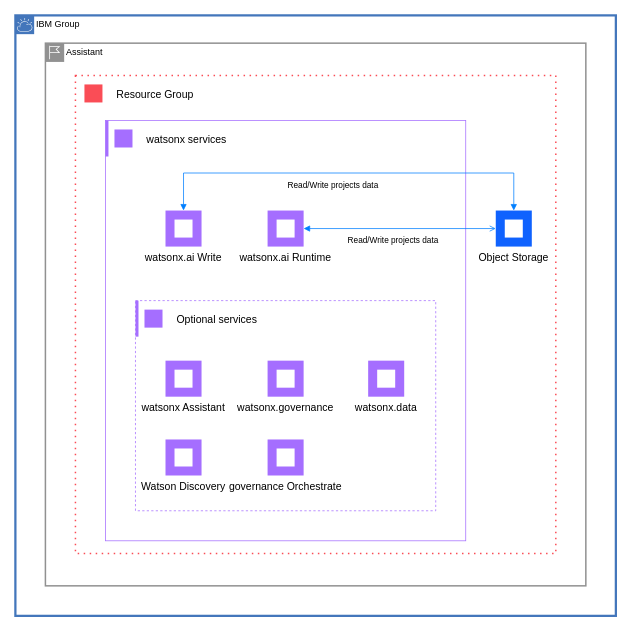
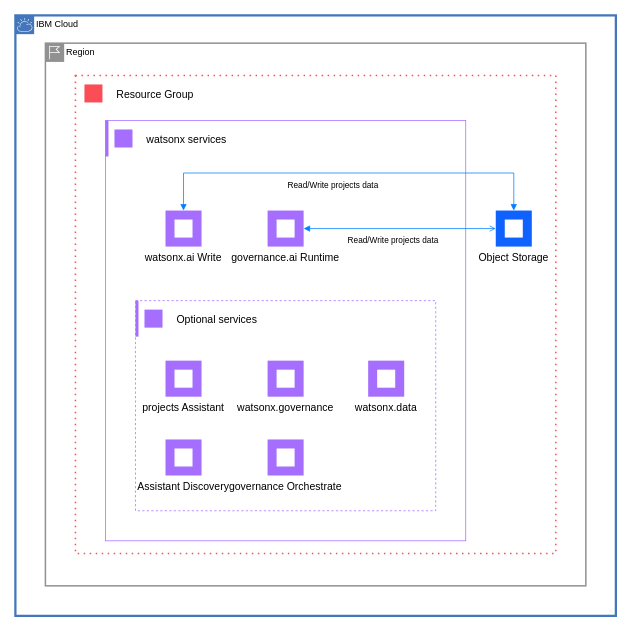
- <mxCell id="2" value="IBM Group" style="shape=mxgraph.ibm.box;prType=cloud;fontStyle=0;verticalAlign=top;align=left;spacingLeft=32;spacingTop=4;fillColor=none;rounded=0;whiteSpace=wrap;html=1;strokeColor=#4376BB;strokeWidth=3;dashed=0;container=1;spacing=-4;collapsible=0;expand=0;recursiveResize=0;" vertex="1" parent="1"><mxGeometry x="20" y="20" width="800" height="800" as="geometry" /></mxCell>
+ <mxCell id="2" value="IBM Cloud" style="shape=mxgraph.ibm.box;prType=cloud;fontStyle=0;verticalAlign=top;align=left;spacingLeft=32;spacingTop=4;fillColor=none;rounded=0;whiteSpace=wrap;html=1;strokeColor=#4376BB;strokeWidth=3;dashed=0;container=1;spacing=-4;collapsible=0;expand=0;recursiveResize=0;" vertex="1" parent="1"><mxGeometry x="20" y="20" width="800" height="800" as="geometry" /></mxCell>
- <mxCell id="3" value="Assistant" style="shape=mxgraph.ibm.box;prType=region;fontStyle=0;verticalAlign=top;align=left;spacingLeft=32;spacingTop=4;fillColor=none;rounded=0;whiteSpace=wrap;html=1;strokeColor=#919191;strokeWidth=2;dashed=0;container=1;spacing=-4;collapsible=0;expand=0;recursiveResize=0;" vertex="1" parent="2"><mxGeometry x="40" y="37" width="720" height="723" as="geometry" /></mxCell>
+ <mxCell id="3" value="Region" style="shape=mxgraph.ibm.box;prType=region;fontStyle=0;verticalAlign=top;align=left;spacingLeft=32;spacingTop=4;fillColor=none;rounded=0;whiteSpace=wrap;html=1;strokeColor=#919191;strokeWidth=2;dashed=0;container=1;spacing=-4;collapsible=0;expand=0;recursiveResize=0;" vertex="1" parent="2"><mxGeometry x="40" y="37" width="720" height="723" as="geometry" /></mxCell>
- <mxCell id="13" value="watsonx.ai Runtime" style="shape=rect;fillColor=#A56EFF;aspect=fixed;resizable=0;labelPosition=center;verticalLabelPosition=bottom;align=center;verticalAlign=top;strokeColor=none;fontSize=14;" vertex="1" parent="7"><mxGeometry x="216" y="120" width="48" height="48" as="geometry" /></mxCell>
+ <mxCell id="13" value="governance.ai Runtime" style="shape=rect;fillColor=#A56EFF;aspect=fixed;resizable=0;labelPosition=center;verticalLabelPosition=bottom;align=center;verticalAlign=top;strokeColor=none;fontSize=14;" vertex="1" parent="7"><mxGeometry x="216" y="120" width="48" height="48" as="geometry" /></mxCell>
- <mxCell id="19" value="watsonx Assistant" style="shape=rect;fillColor=#A56EFF;aspect=fixed;resizable=0;labelPosition=center;verticalLabelPosition=bottom;align=center;verticalAlign=top;strokeColor=none;fontSize=14;" vertex="1" parent="15"><mxGeometry x="40" y="80" width="48" height="48" as="geometry" /></mxCell>
+ <mxCell id="19" value="projects Assistant" style="shape=rect;fillColor=#A56EFF;aspect=fixed;resizable=0;labelPosition=center;verticalLabelPosition=bottom;align=center;verticalAlign=top;strokeColor=none;fontSize=14;" vertex="1" parent="15"><mxGeometry x="40" y="80" width="48" height="48" as="geometry" /></mxCell>
- <mxCell id="23" value="Watson Discovery" style="shape=rect;fillColor=#A56EFF;aspect=fixed;resizable=0;labelPosition=center;verticalLabelPosition=bottom;align=center;verticalAlign=top;strokeColor=none;fontSize=14;" vertex="1" parent="15"><mxGeometry x="40" y="185" width="48" height="48" as="geometry" /></mxCell>
+ <mxCell id="23" value="Assistant Discovery" style="shape=rect;fillColor=#A56EFF;aspect=fixed;resizable=0;labelPosition=center;verticalLabelPosition=bottom;align=center;verticalAlign=top;strokeColor=none;fontSize=14;" vertex="1" parent="15"><mxGeometry x="40" y="185" width="48" height="48" as="geometry" /></mxCell>
